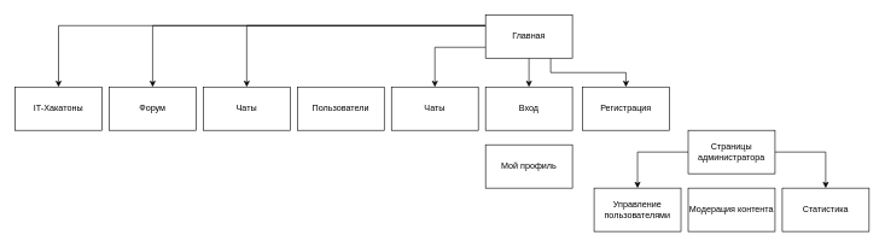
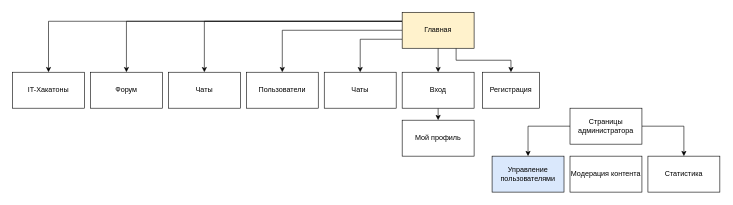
+ <mxCell id="4" style="edgeStyle=orthogonalEdgeStyle;rounded=0;orthogonalLoop=1;jettySize=auto;html=1;exitX=0;exitY=0.5;exitDx=0;exitDy=0;entryX=0.5;entryY=0;entryDx=0;entryDy=0;" edge="1" parent="1" source="9" target="15"><mxGeometry relative="1" as="geometry" /></mxCell>
- <mxCell id="9" value="Главная" style="rounded=0;whiteSpace=wrap;html=1;" vertex="1" parent="1"><mxGeometry x="670" y="20" width="120" height="60" as="geometry" /></mxCell>
+ <mxCell id="9" value="Главная" style="rounded=0;whiteSpace=wrap;html=1;fillColor=#fff2cc;" vertex="1" parent="1"><mxGeometry x="670" y="20" width="120" height="60" as="geometry" /></mxCell>
- <mxCell id="12" value="&lt;div&gt;Регистрация&lt;/div&gt;" style="rounded=0;whiteSpace=wrap;html=1;" vertex="1" parent="1"><mxGeometry x="804" y="120" width="120" height="60" as="geometry" /></mxCell>
+ <mxCell id="12" value="&lt;div&gt;Регистрация&lt;/div&gt;" style="rounded=0;whiteSpace=wrap;html=1;" vertex="1" parent="1"><mxGeometry x="804" y="120" width="95" height="60" as="geometry" /></mxCell>
+ <mxCell id="10" style="edgeStyle=orthogonalEdgeStyle;rounded=0;orthogonalLoop=1;jettySize=auto;html=1;exitX=0.5;exitY=1;exitDx=0;exitDy=0;entryX=0.5;entryY=0;entryDx=0;entryDy=0;" edge="1" parent="1" source="11" target="13"><mxGeometry relative="1" as="geometry" /></mxCell>
- <mxCell id="22" value="Управление пользователями" style="rounded=0;whiteSpace=wrap;html=1;" vertex="1" parent="1"><mxGeometry x="820" y="260" width="120" height="60" as="geometry" /></mxCell>
+ <mxCell id="22" value="Управление пользователями" style="rounded=0;whiteSpace=wrap;html=1;fillColor=#dae8fc;" vertex="1" parent="1"><mxGeometry x="820" y="260" width="120" height="60" as="geometry" /></mxCell>
